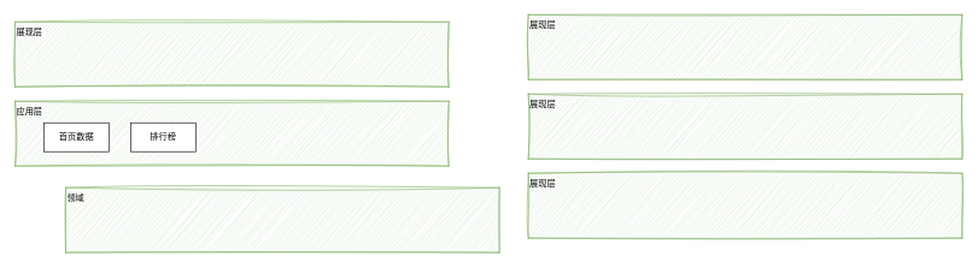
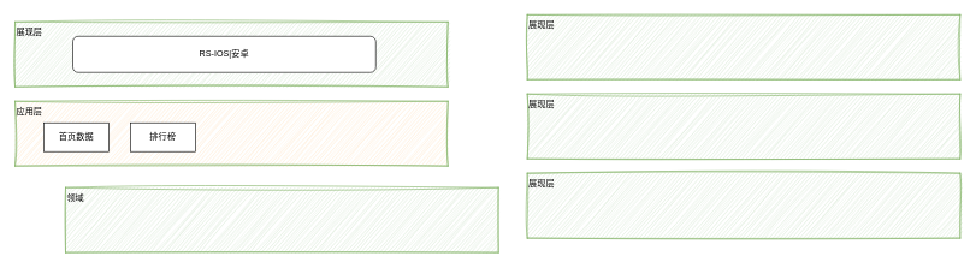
+ <mxCell id="8" value="RS-IOS|安卓" style="rounded=1;whiteSpace=wrap;html=1;" vertex="1" parent="1"><mxGeometry x="100" y="50" width="420" height="50" as="geometry" /></mxCell>
- <mxCell id="3" value="应用层&lt;div&gt;&lt;br&gt;&lt;/div&gt;&lt;div&gt;&lt;br&gt;&lt;/div&gt;" style="rounded=0;whiteSpace=wrap;html=1;shadow=0;glass=0;fillStyle=auto;fillColor=#d5e8d4;strokeColor=#82b366;sketch=1;curveFitting=1;jiggle=2;verticalAlign=top;align=left;" vertex="1" parent="1"><mxGeometry x="20" y="140" width="600" height="90" as="geometry" /></mxCell>
+ <mxCell id="3" value="应用层&lt;div&gt;&lt;br&gt;&lt;/div&gt;&lt;div&gt;&lt;br&gt;&lt;/div&gt;" style="rounded=0;whiteSpace=wrap;html=1;shadow=0;glass=0;fillStyle=auto;fillColor=#ffe6cc;strokeColor=#82b366;sketch=1;curveFitting=1;jiggle=2;verticalAlign=top;align=left;" vertex="1" parent="1"><mxGeometry x="20" y="140" width="600" height="90" as="geometry" /></mxCell>
